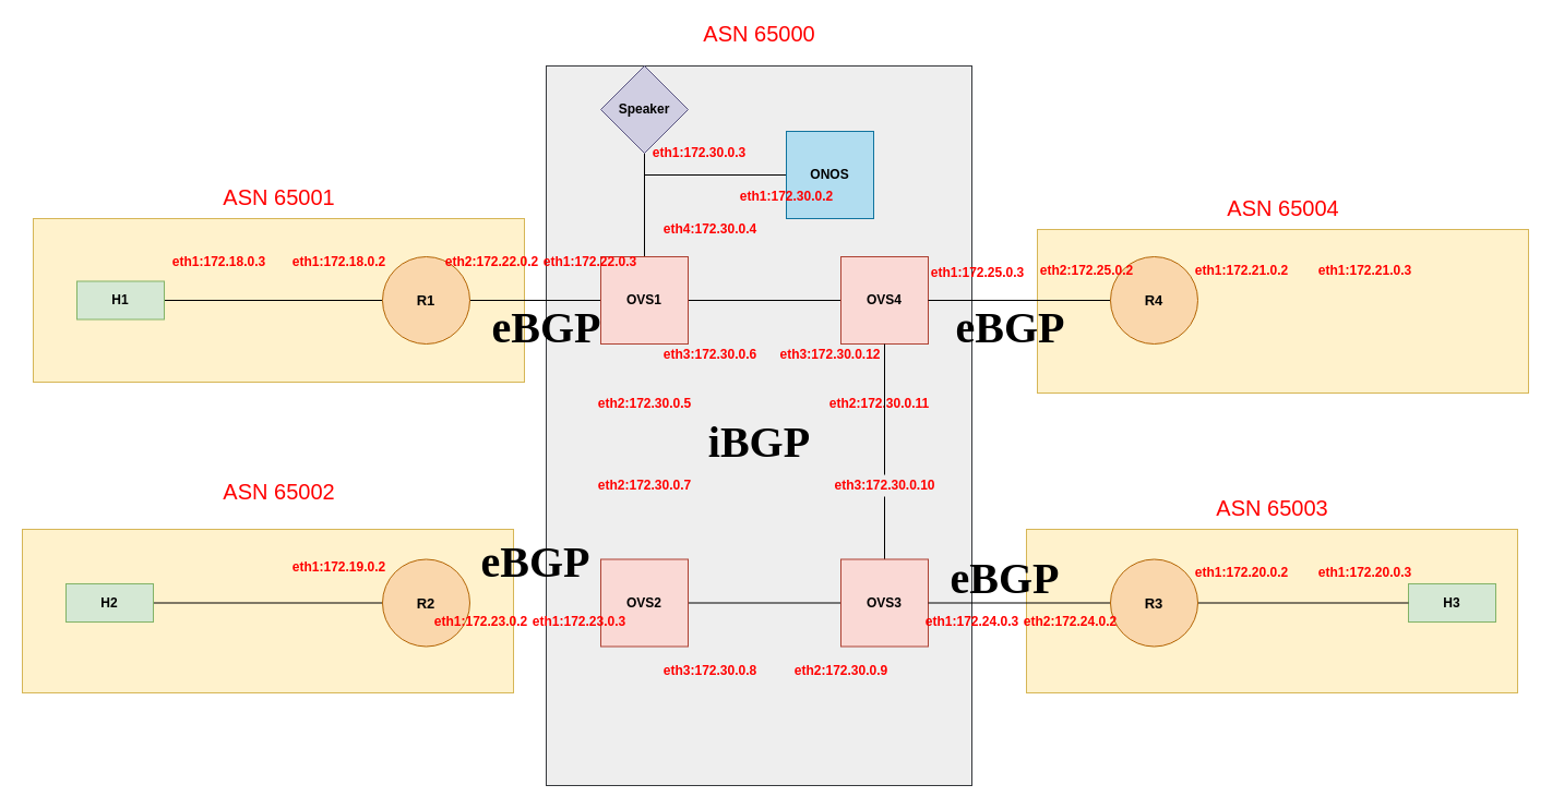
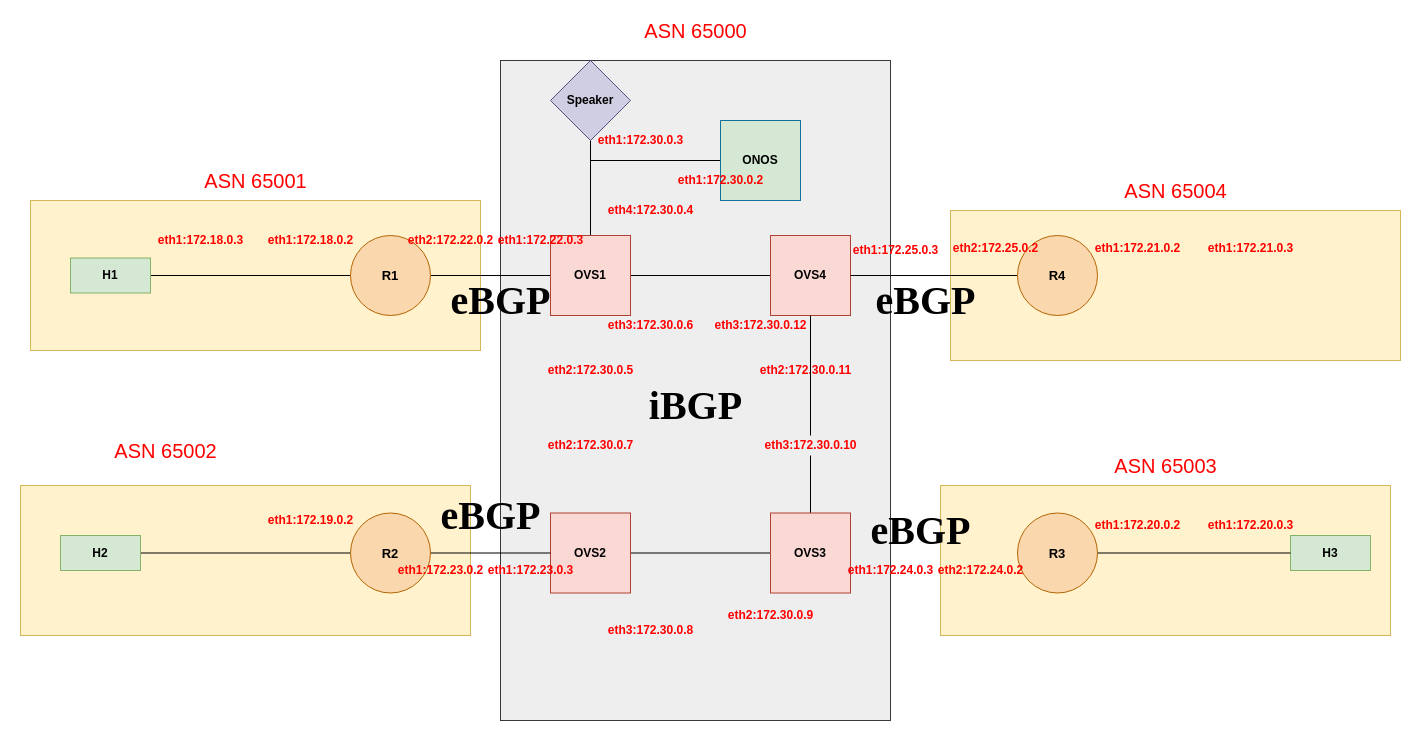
- <mxCell id="19" value="&lt;span&gt;ONOS&lt;/span&gt;" style="whiteSpace=wrap;html=1;aspect=fixed;fillColor=#b1ddf0;strokeColor=#10739e;fontStyle=1" parent="1" vertex="1"><mxGeometry x="720" y="120" width="80" height="80" as="geometry" /></mxCell>
+ <mxCell id="19" value="&lt;span&gt;ONOS&lt;/span&gt;" style="whiteSpace=wrap;html=1;aspect=fixed;fillColor=#d5e8d4;strokeColor=#10739e;fontStyle=1;" parent="1" vertex="1"><mxGeometry x="720" y="120" width="80" height="80" as="geometry" /></mxCell>
- <mxCell id="24" value="&lt;font style=&quot;font-size: 20px&quot;&gt;ASN 65002&lt;/font&gt;" style="text;html=1;align=center;verticalAlign=middle;resizable=0;points=[];autosize=1;fontColor=#FF0000;fontStyle=0" parent="1" vertex="1"><mxGeometry x="195" y="440" width="120" height="20" as="geometry" /></mxCell>
+ <mxCell id="24" value="&lt;font style=&quot;font-size: 20px&quot;&gt;ASN 65002&lt;/font&gt;" style="text;html=1;align=center;verticalAlign=middle;resizable=0;points=[];autosize=1;fontColor=#FF0000;fontStyle=0" parent="1" vertex="1"><mxGeometry x="105" y="440" width="120" height="20" as="geometry" /></mxCell>
+ <mxCell id="27" style="edgeStyle=orthogonalEdgeStyle;rounded=0;orthogonalLoop=1;jettySize=auto;html=1;endArrow=none;endFill=0;fontColor=#FF0000;fontStyle=1" parent="1" source="28" target="14" edge="1"><mxGeometry relative="1" as="geometry" /></mxCell>
- <mxCell id="39" style="edgeStyle=orthogonalEdgeStyle;rounded=0;orthogonalLoop=1;jettySize=auto;html=1;endArrow=none;endFill=0;fontFamily=Times New Roman;fontColor=#FF0000;fontStyle=1" parent="1" source="41" target="17" edge="1"><mxGeometry relative="1" as="geometry" /></mxCell>
- <mxCell id="48" value="eth3:172.30.0.8" style="text;html=1;align=center;verticalAlign=middle;resizable=0;points=[];autosize=1;fontColor=#FF0000;fontStyle=1" parent="1" vertex="1"><mxGeometry x="600" y="605" width="100" height="20" as="geometry" /></mxCell>
+ <mxCell id="48" value="eth3:172.30.0.8" style="text;html=1;align=center;verticalAlign=middle;resizable=0;points=[];autosize=1;fontColor=#FF0000;fontStyle=1" parent="1" vertex="1"><mxGeometry x="600" y="620" width="100" height="20" as="geometry" /></mxCell>
